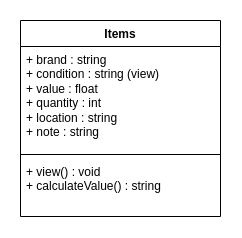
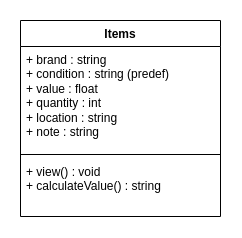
- <mxCell id="3" value="+ brand : string&lt;br&gt;+ condition : string (view)&lt;br&gt;+ value : float&lt;br&gt;+ quantity : int&lt;br&gt;+ location : string&lt;br&gt;+ note : string" style="text;strokeColor=none;fillColor=none;align=left;verticalAlign=top;spacingLeft=4;spacingRight=4;overflow=hidden;rotatable=0;points=[[0,0.5],[1,0.5]];portConstraint=eastwest;whiteSpace=wrap;html=1;" vertex="1" parent="2"><mxGeometry y="26" width="200" height="104" as="geometry" /></mxCell>
+ <mxCell id="3" value="+ brand : string&lt;br&gt;+ condition : string (predef)&lt;br&gt;+ value : float&lt;br&gt;+ quantity : int&lt;br&gt;+ location : string&lt;br&gt;+ note : string" style="text;strokeColor=none;fillColor=none;align=left;verticalAlign=top;spacingLeft=4;spacingRight=4;overflow=hidden;rotatable=0;points=[[0,0.5],[1,0.5]];portConstraint=eastwest;whiteSpace=wrap;html=1;" vertex="1" parent="2"><mxGeometry y="26" width="200" height="104" as="geometry" /></mxCell>
